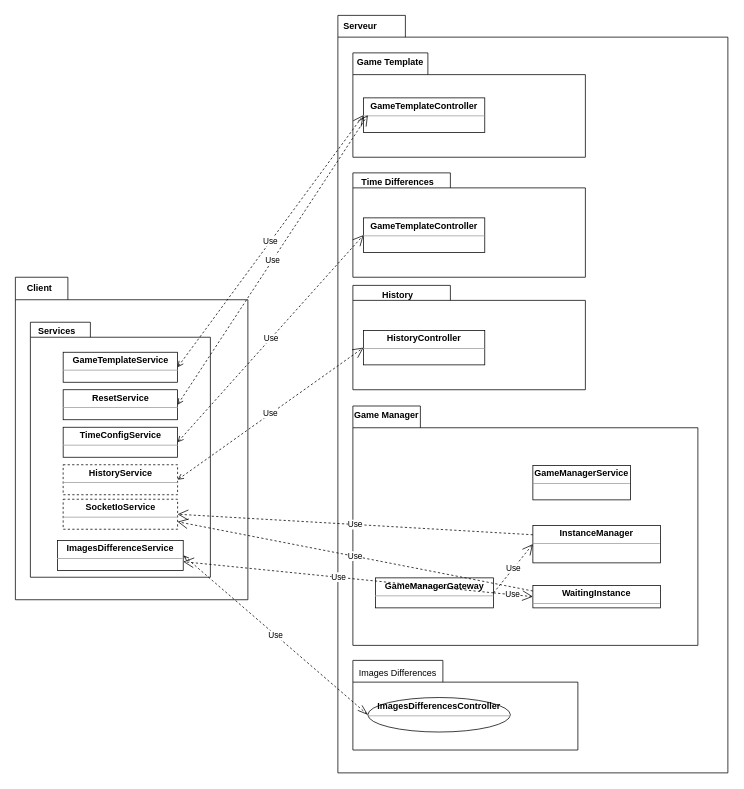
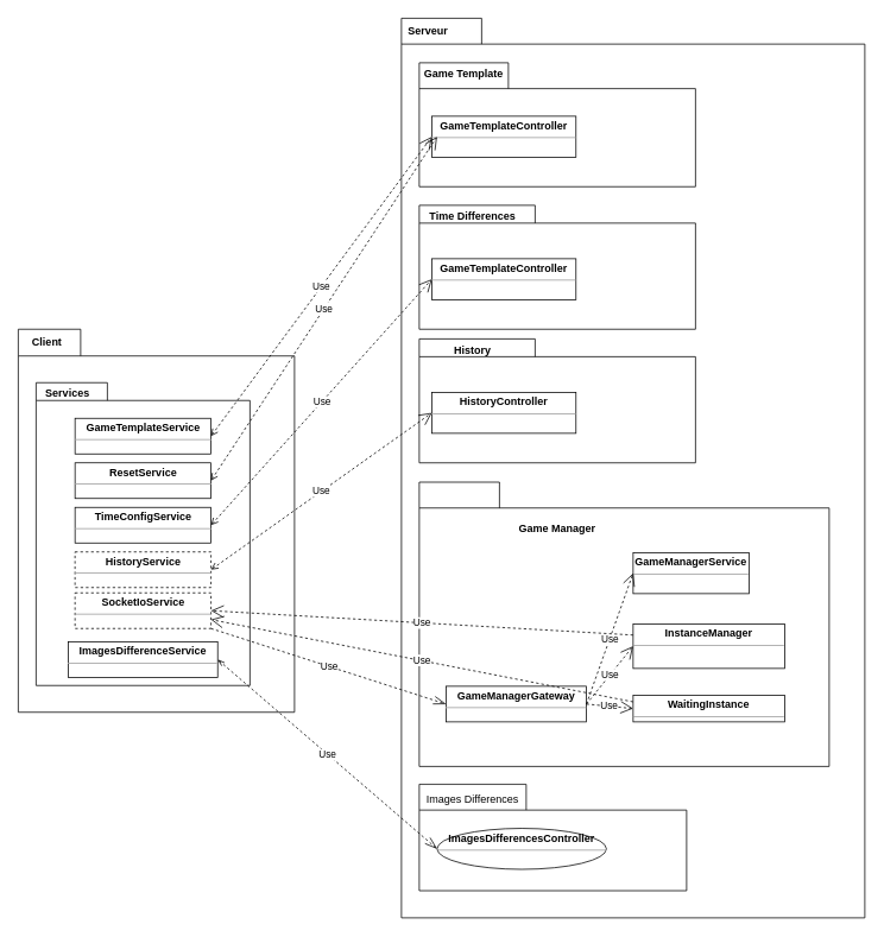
- <mxCell id="26" value="&lt;b&gt;Game Manager&lt;/b&gt;" style="text;html=1;strokeColor=none;fillColor=none;align=center;verticalAlign=middle;whiteSpace=wrap;rounded=0;" parent="24" vertex="1"><mxGeometry width="90" height="25.05" as="geometry" /></mxCell>
+ <mxCell id="26" value="&lt;b&gt;Game Manager&lt;/b&gt;" style="text;html=1;strokeColor=none;fillColor=none;align=center;verticalAlign=middle;whiteSpace=wrap;rounded=0;" parent="24" vertex="1"><mxGeometry x="110" y="40" width="90" height="25.05" as="geometry" /></mxCell>
+ <mxCell id="41" value="Use" style="endArrow=openThin;endSize=12;dashed=1;html=1;rounded=0;entryX=0;entryY=0.5;entryDx=0;entryDy=0;startArrow=none;startFill=0;endFill=0;exitX=1;exitY=1;exitDx=0;exitDy=0;" parent="1" source="10" target="30" edge="1"><mxGeometry x="-0.0" width="160" relative="1" as="geometry"><mxPoint x="668" y="740" as="sourcePoint" /><mxPoint x="920" y="667" as="targetPoint" /><mxPoint as="offset" /></mxGeometry></mxCell>
- <mxCell id="33" value="Use" style="endArrow=open;endSize=12;dashed=1;html=1;rounded=0;startArrow=none;startFill=0;endFill=0;exitX=1;exitY=0.5;exitDx=0;exitDy=0;" parent="24" source="30" target="8" edge="1"><mxGeometry x="-0.0" width="160" relative="1" as="geometry"><mxPoint x="-170" y="40" as="sourcePoint" /><mxPoint x="-90" y="190" as="targetPoint" /><mxPoint as="offset" /></mxGeometry></mxCell>
+ <mxCell id="33" value="Use" style="endArrow=open;endSize=12;dashed=1;html=1;rounded=0;entryX=0;entryY=0.5;entryDx=0;entryDy=0;startArrow=none;startFill=0;endFill=0;exitX=1;exitY=0.5;exitDx=0;exitDy=0;" parent="24" source="30" target="27" edge="1"><mxGeometry x="-0.0" width="160" relative="1" as="geometry"><mxPoint x="-170" y="40" as="sourcePoint" /><mxPoint x="-90" y="190" as="targetPoint" /><mxPoint as="offset" /></mxGeometry></mxCell>
